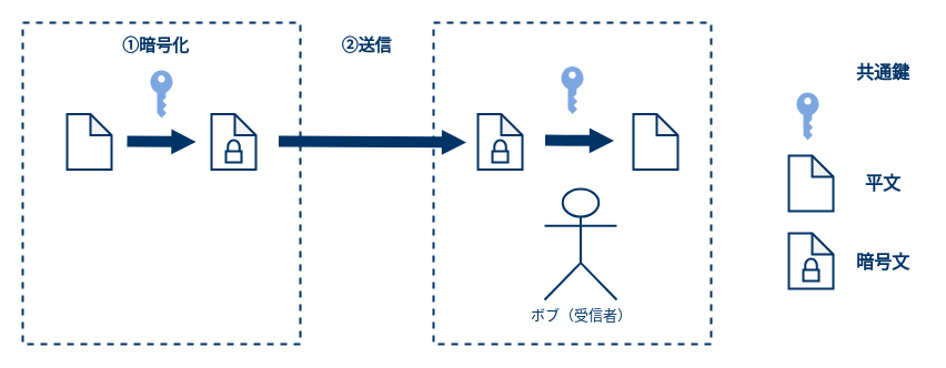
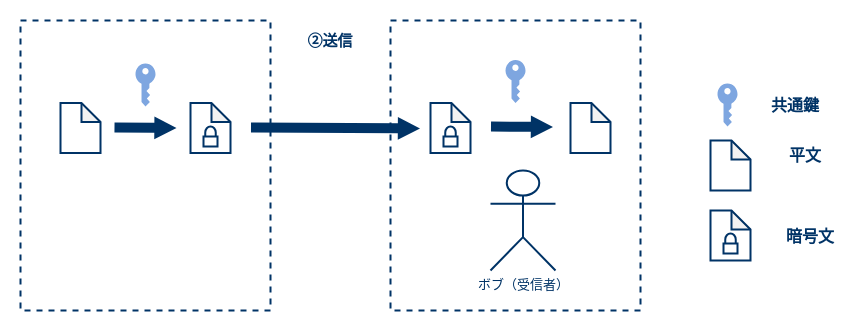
- <mxCell id="16" value="&lt;font style=&quot;font-size: 15px&quot; color=&quot;#003366&quot;&gt;&lt;b&gt;①暗号化&lt;/b&gt;&lt;/font&gt;" style="text;html=1;strokeColor=none;fillColor=none;align=center;verticalAlign=middle;whiteSpace=wrap;rounded=0;dashed=1;" parent="1" vertex="1"><mxGeometry x="60" y="30" width="160" height="20" as="geometry" /></mxCell>
- <mxCell id="22" value="&lt;font style=&quot;font-size: 16px&quot; color=&quot;#003366&quot;&gt;&lt;b&gt;共通鍵&lt;/b&gt;&lt;/font&gt;" style="text;html=1;strokeColor=none;fillColor=none;align=center;verticalAlign=middle;whiteSpace=wrap;rounded=0;dashed=1;" parent="1" vertex="1"><mxGeometry x="760" y="47.5" width="70" height="34" as="geometry" /></mxCell>
+ <mxCell id="22" value="&lt;font style=&quot;font-size: 16px&quot; color=&quot;#003366&quot;&gt;&lt;b&gt;共通鍵&lt;/b&gt;&lt;/font&gt;" style="text;html=1;strokeColor=none;fillColor=none;align=center;verticalAlign=middle;whiteSpace=wrap;rounded=0;dashed=1;" parent="1" vertex="1"><mxGeometry x="760" y="87.5" width="70" height="34" as="geometry" /></mxCell>
- <mxCell id="23" value="&lt;font color=&quot;#003366&quot;&gt;&lt;span style=&quot;font-size: 16px&quot;&gt;&lt;b&gt;平文&lt;/b&gt;&lt;/span&gt;&lt;/font&gt;" style="text;html=1;strokeColor=none;fillColor=none;align=center;verticalAlign=middle;whiteSpace=wrap;rounded=0;dashed=1;" parent="1" vertex="1"><mxGeometry x="760" y="148" width="70" height="34" as="geometry" /></mxCell>
+ <mxCell id="23" value="&lt;font color=&quot;#003366&quot;&gt;&lt;span style=&quot;font-size: 16px&quot;&gt;&lt;b&gt;平文&lt;/b&gt;&lt;/span&gt;&lt;/font&gt;" style="text;html=1;strokeColor=none;fillColor=none;align=center;verticalAlign=middle;whiteSpace=wrap;rounded=0;dashed=1;" parent="1" vertex="1"><mxGeometry x="770" y="138" width="70" height="34" as="geometry" /></mxCell>
- <mxCell id="24" value="&lt;font color=&quot;#003366&quot;&gt;&lt;span style=&quot;font-size: 16px&quot;&gt;&lt;b&gt;暗号文&lt;/b&gt;&lt;/span&gt;&lt;/font&gt;" style="text;html=1;strokeColor=none;fillColor=none;align=center;verticalAlign=middle;whiteSpace=wrap;rounded=0;dashed=1;" parent="1" vertex="1"><mxGeometry x="760" y="219" width="70" height="34" as="geometry" /></mxCell>
+ <mxCell id="24" value="&lt;font color=&quot;#003366&quot;&gt;&lt;span style=&quot;font-size: 16px&quot;&gt;&lt;b&gt;暗号文&lt;/b&gt;&lt;/span&gt;&lt;/font&gt;" style="text;html=1;strokeColor=none;fillColor=none;align=center;verticalAlign=middle;whiteSpace=wrap;rounded=0;dashed=1;" parent="1" vertex="1"><mxGeometry x="775" y="219" width="70" height="34" as="geometry" /></mxCell>
